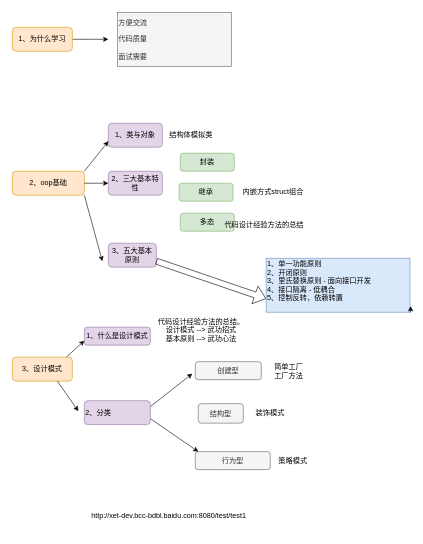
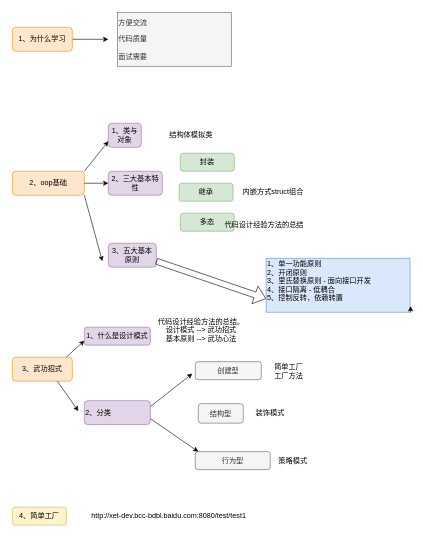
- <mxCell id="6" value="1、类与对象" style="rounded=1;whiteSpace=wrap;html=1;fillColor=#e1d5e7;strokeColor=#9673a6;" parent="1" vertex="1"><mxGeometry x="180" y="205" width="90" height="40" as="geometry" /></mxCell>
+ <mxCell id="6" value="1、类与对象" style="rounded=1;whiteSpace=wrap;html=1;fillColor=#e1d5e7;strokeColor=#9673a6;" parent="1" vertex="1"><mxGeometry x="180" y="205" width="55" height="40" as="geometry" /></mxCell>
- <mxCell id="29" value="3、设计模式" style="rounded=1;whiteSpace=wrap;html=1;fillColor=#ffe6cc;strokeColor=#d79b00;" parent="1" vertex="1"><mxGeometry x="20" y="595" width="100" height="40" as="geometry" /></mxCell>
+ <mxCell id="29" value="3、武功招式" style="rounded=1;whiteSpace=wrap;html=1;fillColor=#ffe6cc;strokeColor=#d79b00;" parent="1" vertex="1"><mxGeometry x="20" y="595" width="100" height="40" as="geometry" /></mxCell>
+ <mxCell id="35" value="4、简单工厂" style="rounded=1;whiteSpace=wrap;html=1;fillColor=#fff2cc;strokeColor=#d6b656;" parent="1" vertex="1"><mxGeometry x="20" y="845" width="90" height="30" as="geometry" /></mxCell>
